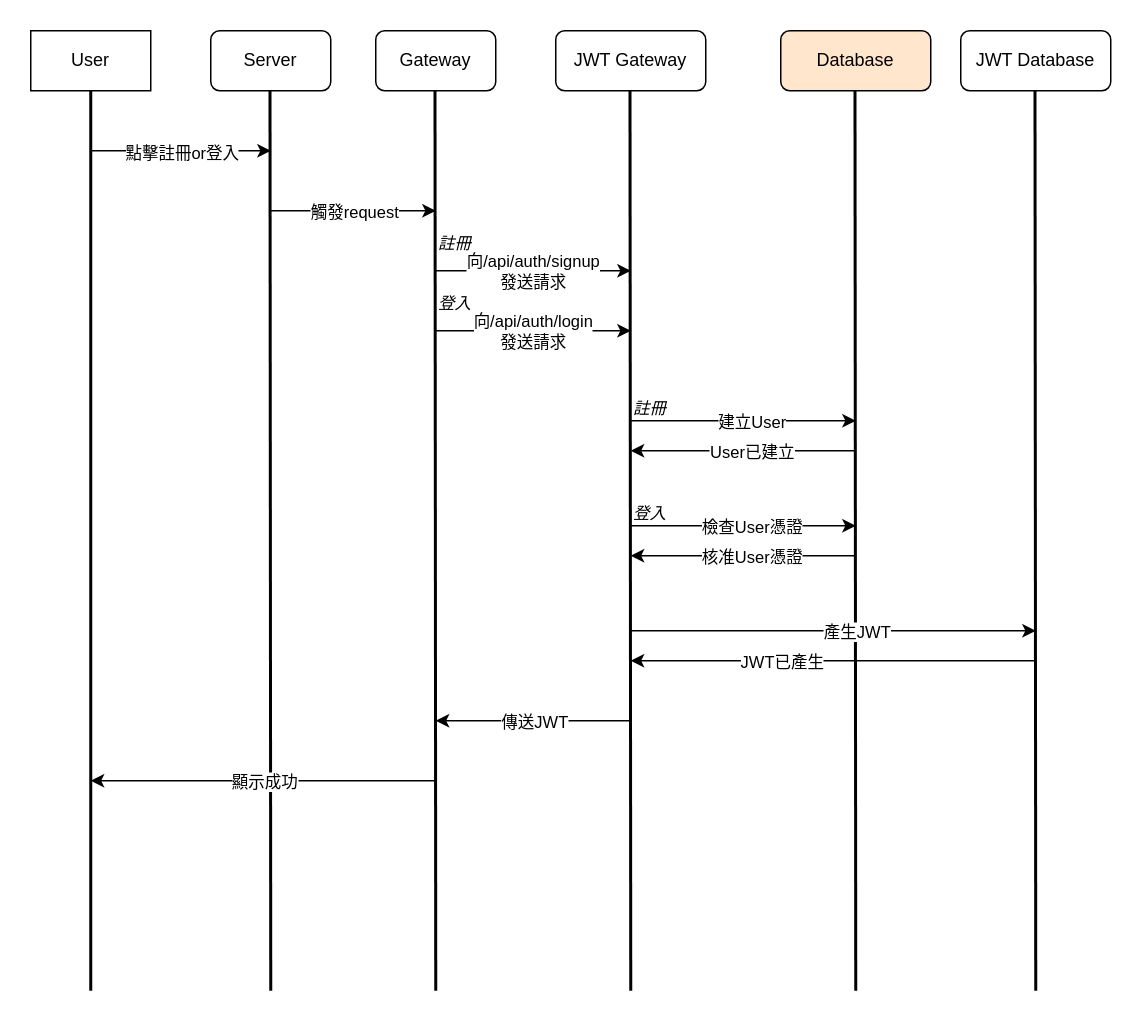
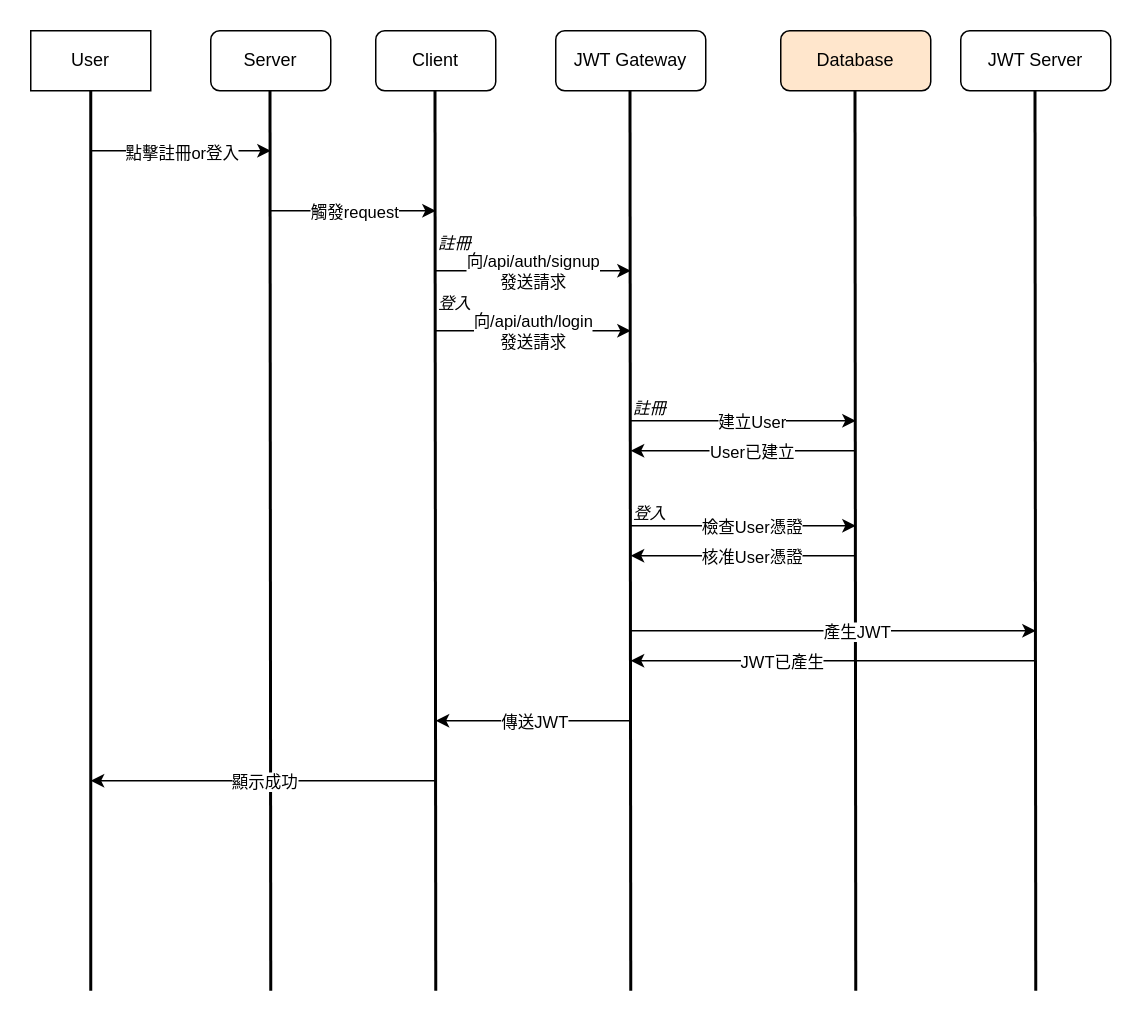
- <mxCell id="4" value="Gateway" style="rounded=1;whiteSpace=wrap;html=1;" vertex="1" parent="1"><mxGeometry x="250" y="20" width="80" height="40" as="geometry" /></mxCell>
+ <mxCell id="4" value="Client" style="rounded=1;whiteSpace=wrap;html=1;" vertex="1" parent="1"><mxGeometry x="250" y="20" width="80" height="40" as="geometry" /></mxCell>
- <mxCell id="21" value="JWT Database" style="rounded=1;whiteSpace=wrap;html=1;" vertex="1" parent="1"><mxGeometry x="640" y="20" width="100" height="40" as="geometry" /></mxCell>
+ <mxCell id="21" value="JWT Server" style="rounded=1;whiteSpace=wrap;html=1;" vertex="1" parent="1"><mxGeometry x="640" y="20" width="100" height="40" as="geometry" /></mxCell>
